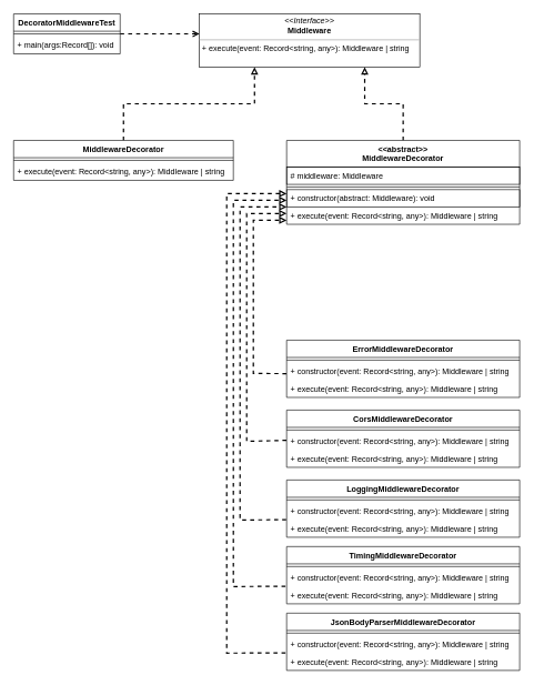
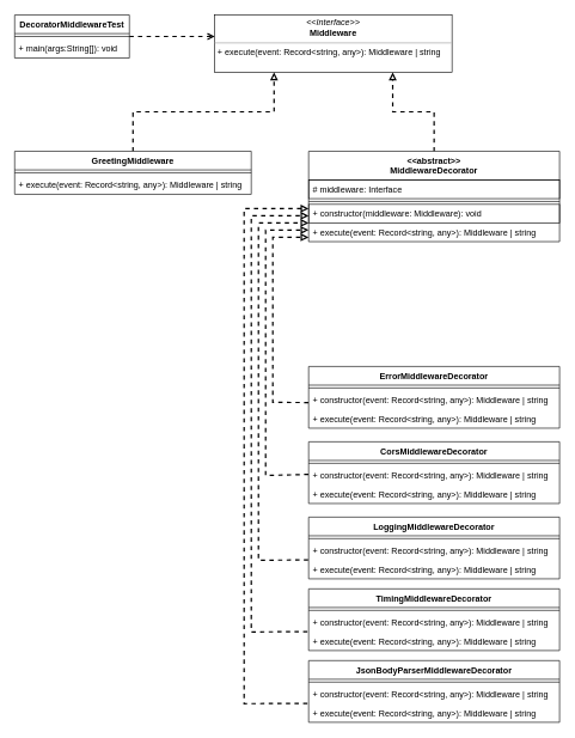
- <mxCell id="5" value="+ main(args:Record[]): void" style="text;strokeColor=none;fillColor=none;align=left;verticalAlign=top;spacingLeft=4;spacingRight=4;overflow=hidden;rotatable=0;points=[[0,0.5],[1,0.5]];portConstraint=eastwest;rounded=0;" parent="3" vertex="1"><mxGeometry y="34" width="160" height="26" as="geometry" /></mxCell>
+ <mxCell id="5" value="+ main(args:String[]): void" style="text;strokeColor=none;fillColor=none;align=left;verticalAlign=top;spacingLeft=4;spacingRight=4;overflow=hidden;rotatable=0;points=[[0,0.5],[1,0.5]];portConstraint=eastwest;rounded=0;" parent="3" vertex="1"><mxGeometry y="34" width="160" height="26" as="geometry" /></mxCell>
- <mxCell id="8" value="MiddlewareDecorator" style="swimlane;fontStyle=1;align=center;verticalAlign=top;childLayout=stackLayout;horizontal=1;startSize=26;horizontalStack=0;resizeParent=1;resizeParentMax=0;resizeLast=0;collapsible=1;marginBottom=0;glass=0;swimlaneLine=1;rounded=0;" parent="1" vertex="1"><mxGeometry x="20" y="210" width="330" height="60" as="geometry" /></mxCell>
+ <mxCell id="8" value="GreetingMiddleware" style="swimlane;fontStyle=1;align=center;verticalAlign=top;childLayout=stackLayout;horizontal=1;startSize=26;horizontalStack=0;resizeParent=1;resizeParentMax=0;resizeLast=0;collapsible=1;marginBottom=0;glass=0;swimlaneLine=1;rounded=0;" parent="1" vertex="1"><mxGeometry x="20" y="210" width="330" height="60" as="geometry" /></mxCell>
- <mxCell id="13" value="# middleware: Middleware" style="text;strokeColor=default;fillColor=none;align=left;verticalAlign=top;spacingLeft=4;spacingRight=4;overflow=hidden;rotatable=0;points=[[0,0.5],[1,0.5]];portConstraint=eastwest;rounded=0;" parent="12" vertex="1"><mxGeometry y="40" width="350" height="26" as="geometry" /></mxCell>
+ <mxCell id="13" value="# middleware: Interface" style="text;strokeColor=default;fillColor=none;align=left;verticalAlign=top;spacingLeft=4;spacingRight=4;overflow=hidden;rotatable=0;points=[[0,0.5],[1,0.5]];portConstraint=eastwest;rounded=0;" parent="12" vertex="1"><mxGeometry y="40" width="350" height="26" as="geometry" /></mxCell>
- <mxCell id="15" value="+ constructor(abstract: Middleware): void" style="text;strokeColor=default;fillColor=none;align=left;verticalAlign=top;spacingLeft=4;spacingRight=4;overflow=hidden;rotatable=0;points=[[0,0.5],[1,0.5]];portConstraint=eastwest;rounded=0;" parent="12" vertex="1"><mxGeometry y="74" width="350" height="26" as="geometry" /></mxCell>
+ <mxCell id="15" value="+ constructor(middleware: Middleware): void" style="text;strokeColor=default;fillColor=none;align=left;verticalAlign=top;spacingLeft=4;spacingRight=4;overflow=hidden;rotatable=0;points=[[0,0.5],[1,0.5]];portConstraint=eastwest;rounded=0;" parent="12" vertex="1"><mxGeometry y="74" width="350" height="26" as="geometry" /></mxCell>
